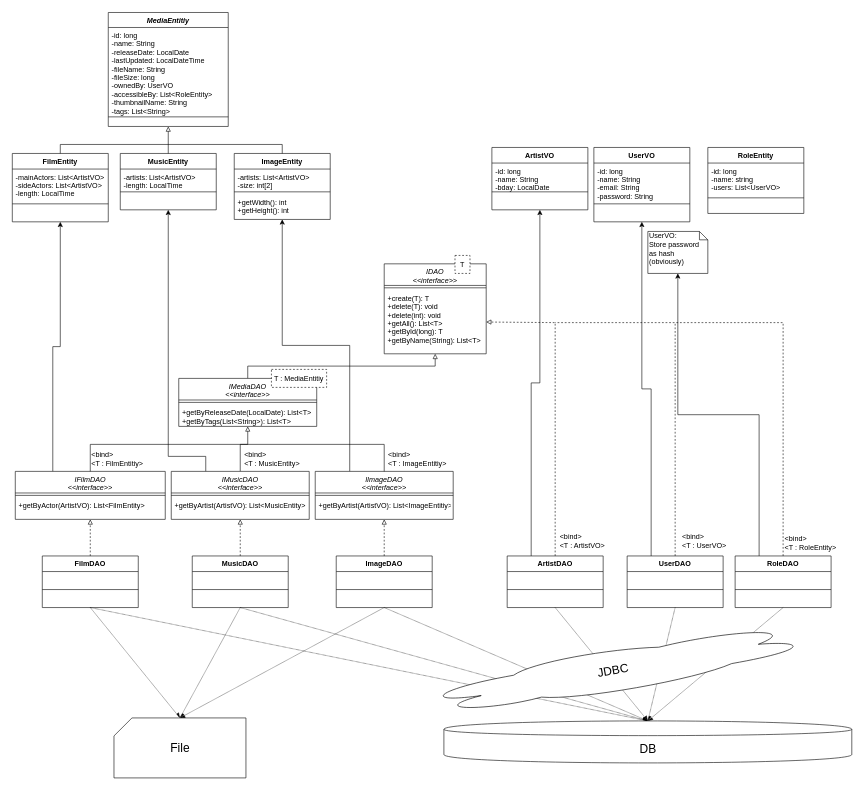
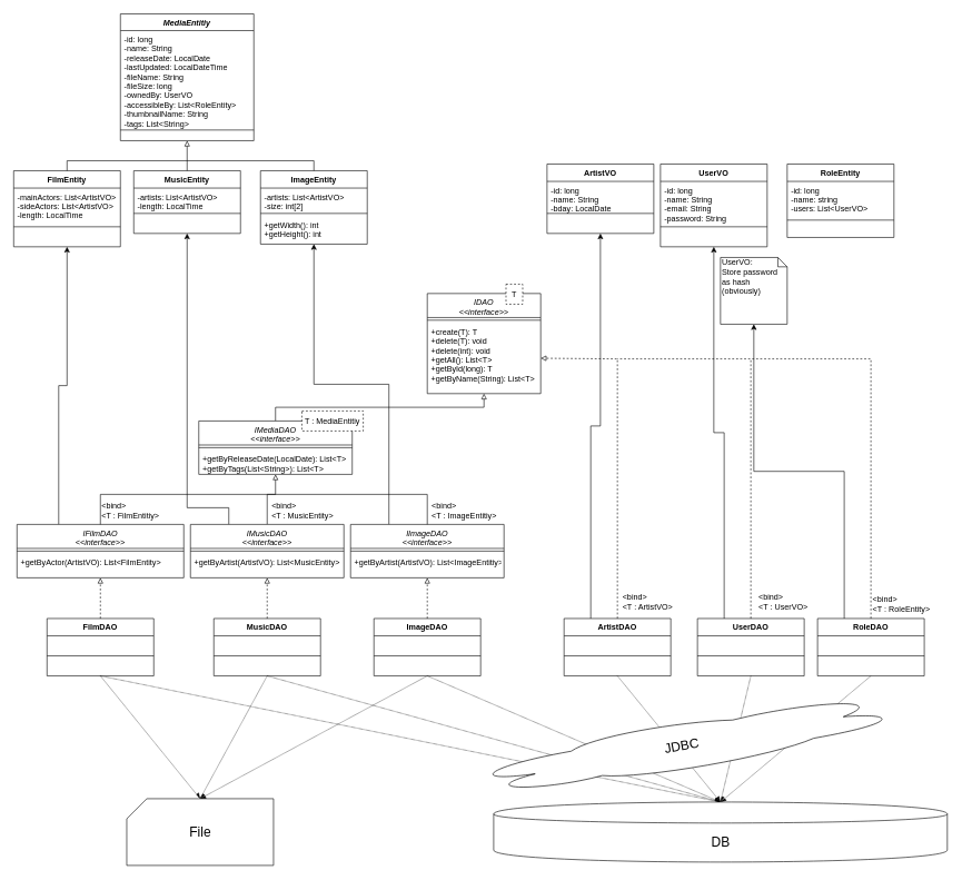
- <mxCell id="22" value="&lt;div&gt;UserVO:&lt;/div&gt;&lt;div&gt;Store password as hash (obviously)&lt;br&gt;&lt;/div&gt;" style="shape=note;whiteSpace=wrap;html=1;size=14;verticalAlign=top;align=left;spacingTop=-6;" parent="1" vertex="1"><mxGeometry x="1079.5" y="385" width="100" height="70" as="geometry" /></mxCell>
+ <mxCell id="22" value="&lt;div&gt;UserVO:&lt;/div&gt;&lt;div&gt;Store password as hash (obviously)&lt;br&gt;&lt;/div&gt;" style="shape=note;whiteSpace=wrap;html=1;size=14;verticalAlign=top;align=left;spacingTop=-6;" parent="1" vertex="1"><mxGeometry x="1079.5" y="385" width="100" height="100" as="geometry" /></mxCell>
- <mxCell id="72" value="&lt;font style=&quot;font-size: 20px&quot;&gt;DB&lt;/font&gt;" style="shape=cylinder;whiteSpace=wrap;html=1;boundedLbl=1;backgroundOutline=1;" parent="1" vertex="1"><mxGeometry x="739.5" y="1201" width="680" height="70" as="geometry" /></mxCell>
+ <mxCell id="72" value="&lt;font style=&quot;font-size: 20px&quot;&gt;DB&lt;/font&gt;" style="shape=cylinder;whiteSpace=wrap;html=1;boundedLbl=1;backgroundOutline=1;" parent="1" vertex="1"><mxGeometry x="739.5" y="1201" width="680" height="90" as="geometry" /></mxCell>
